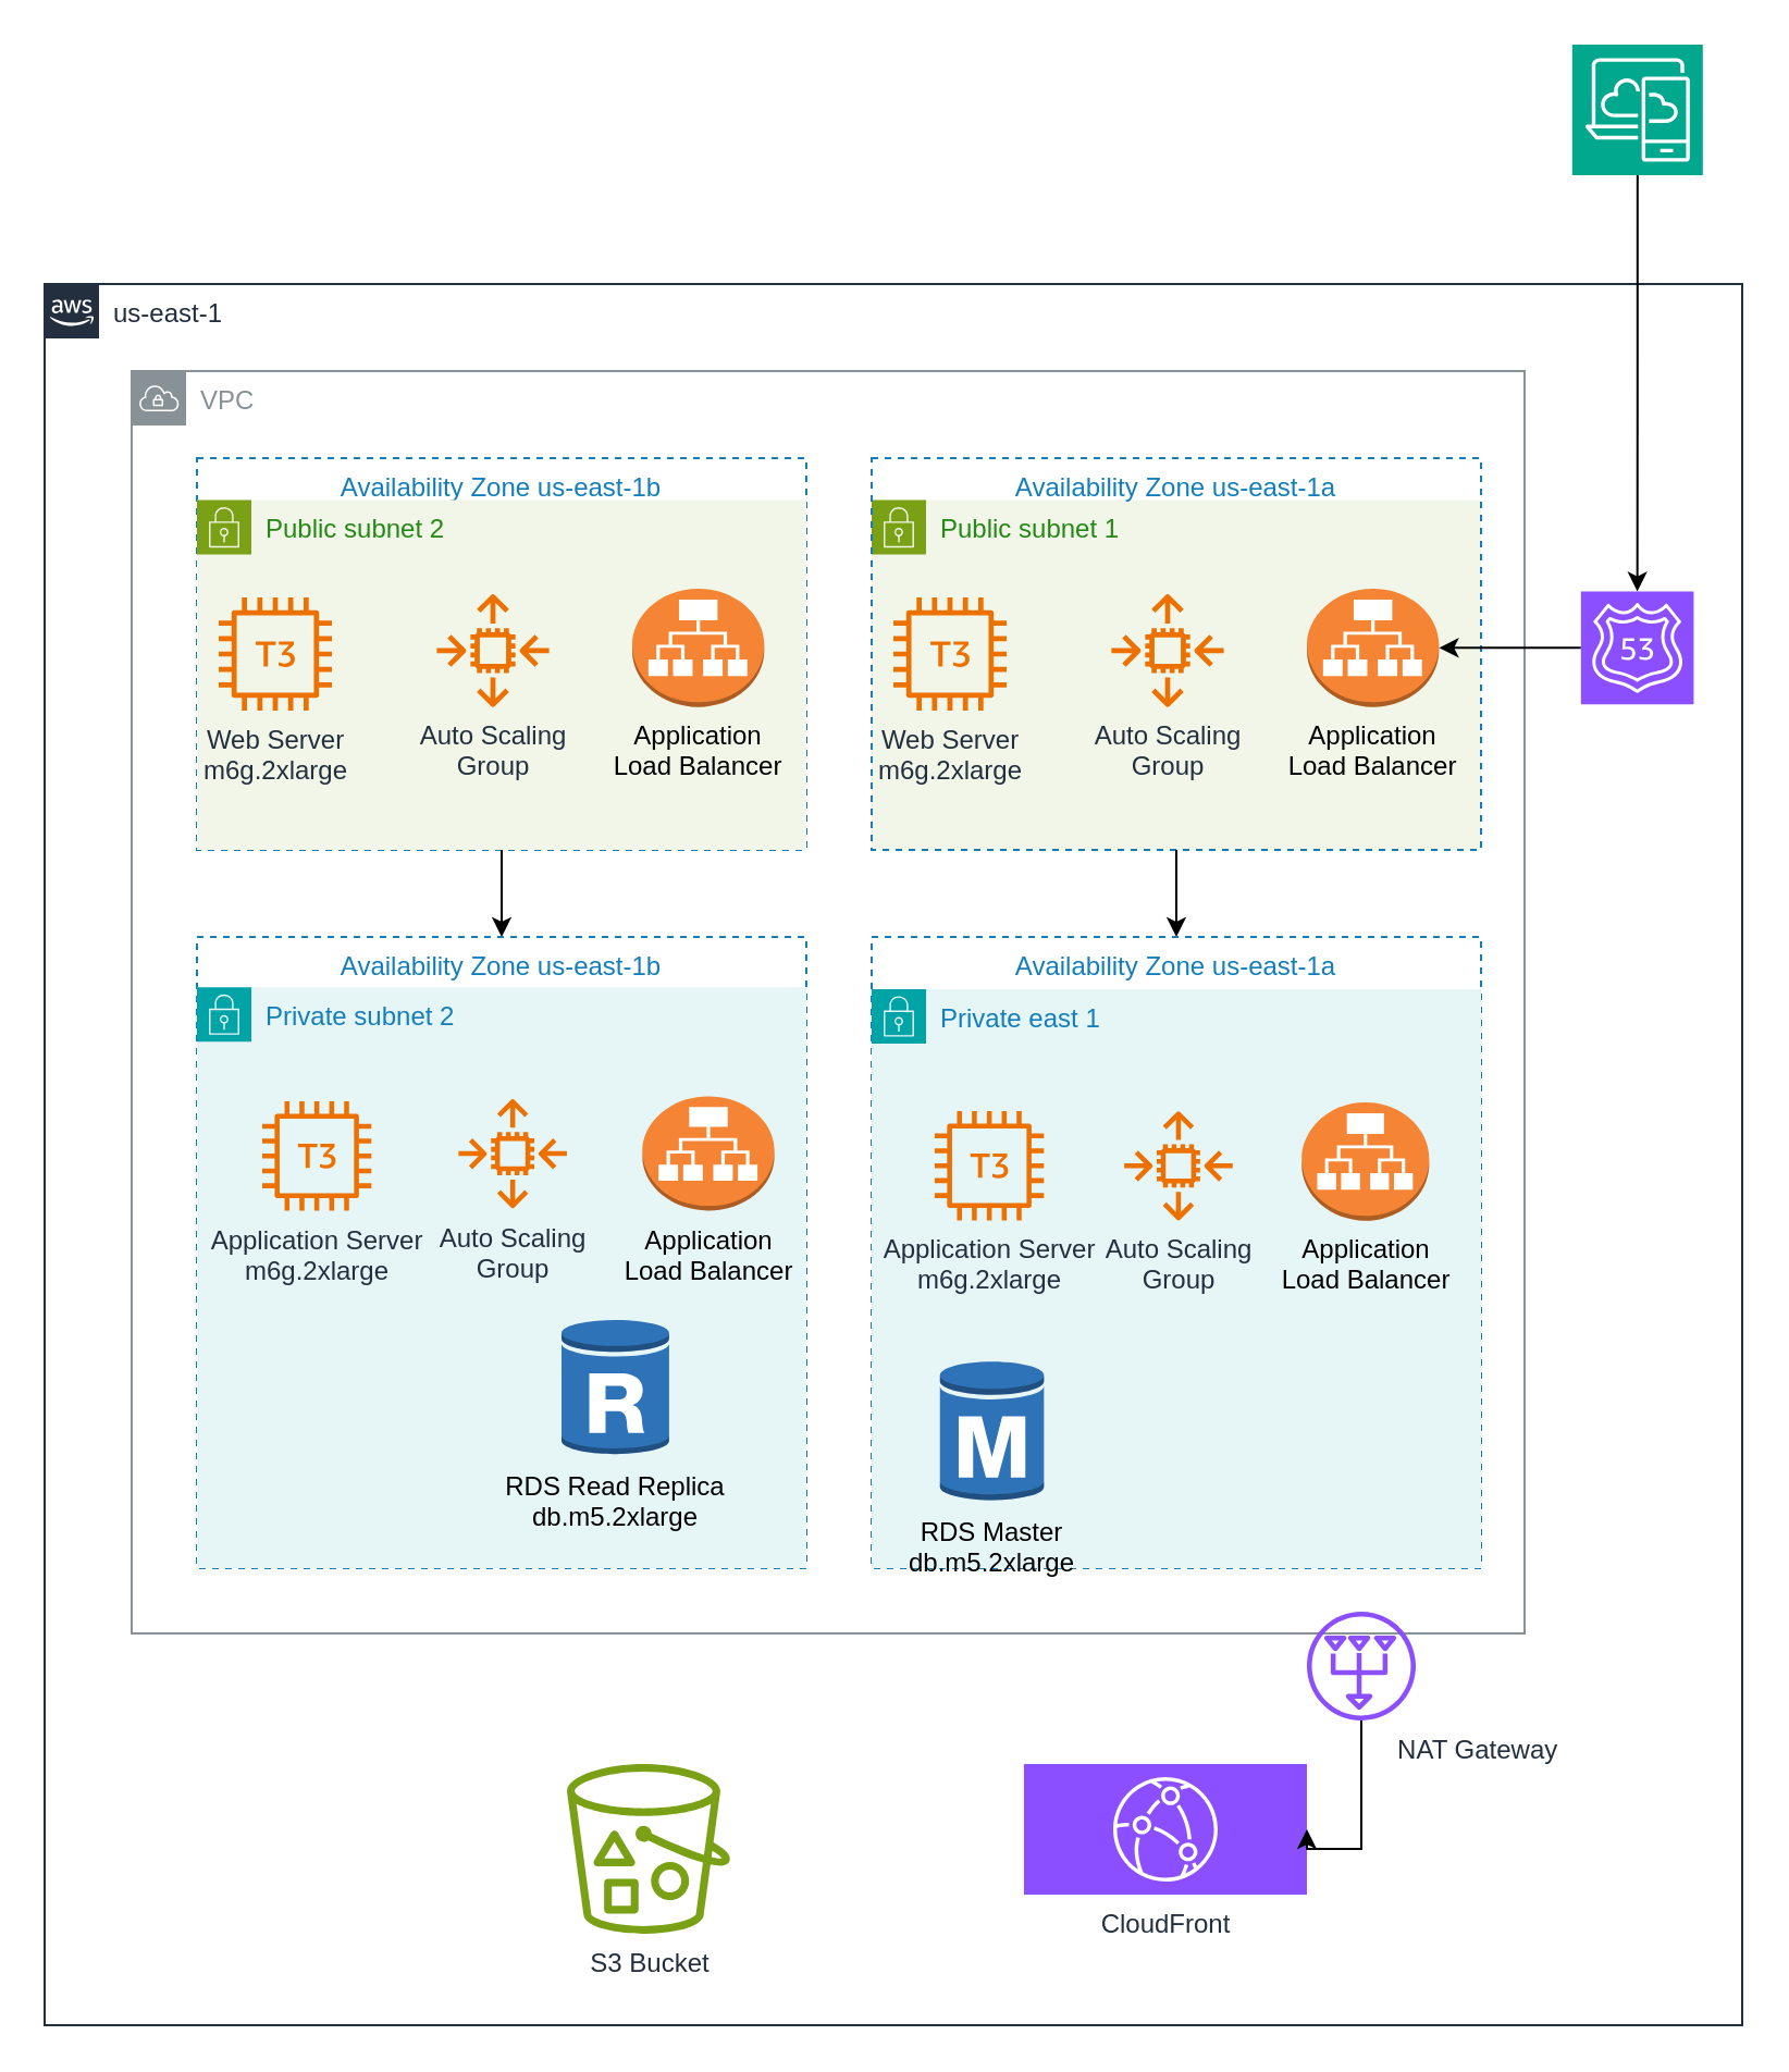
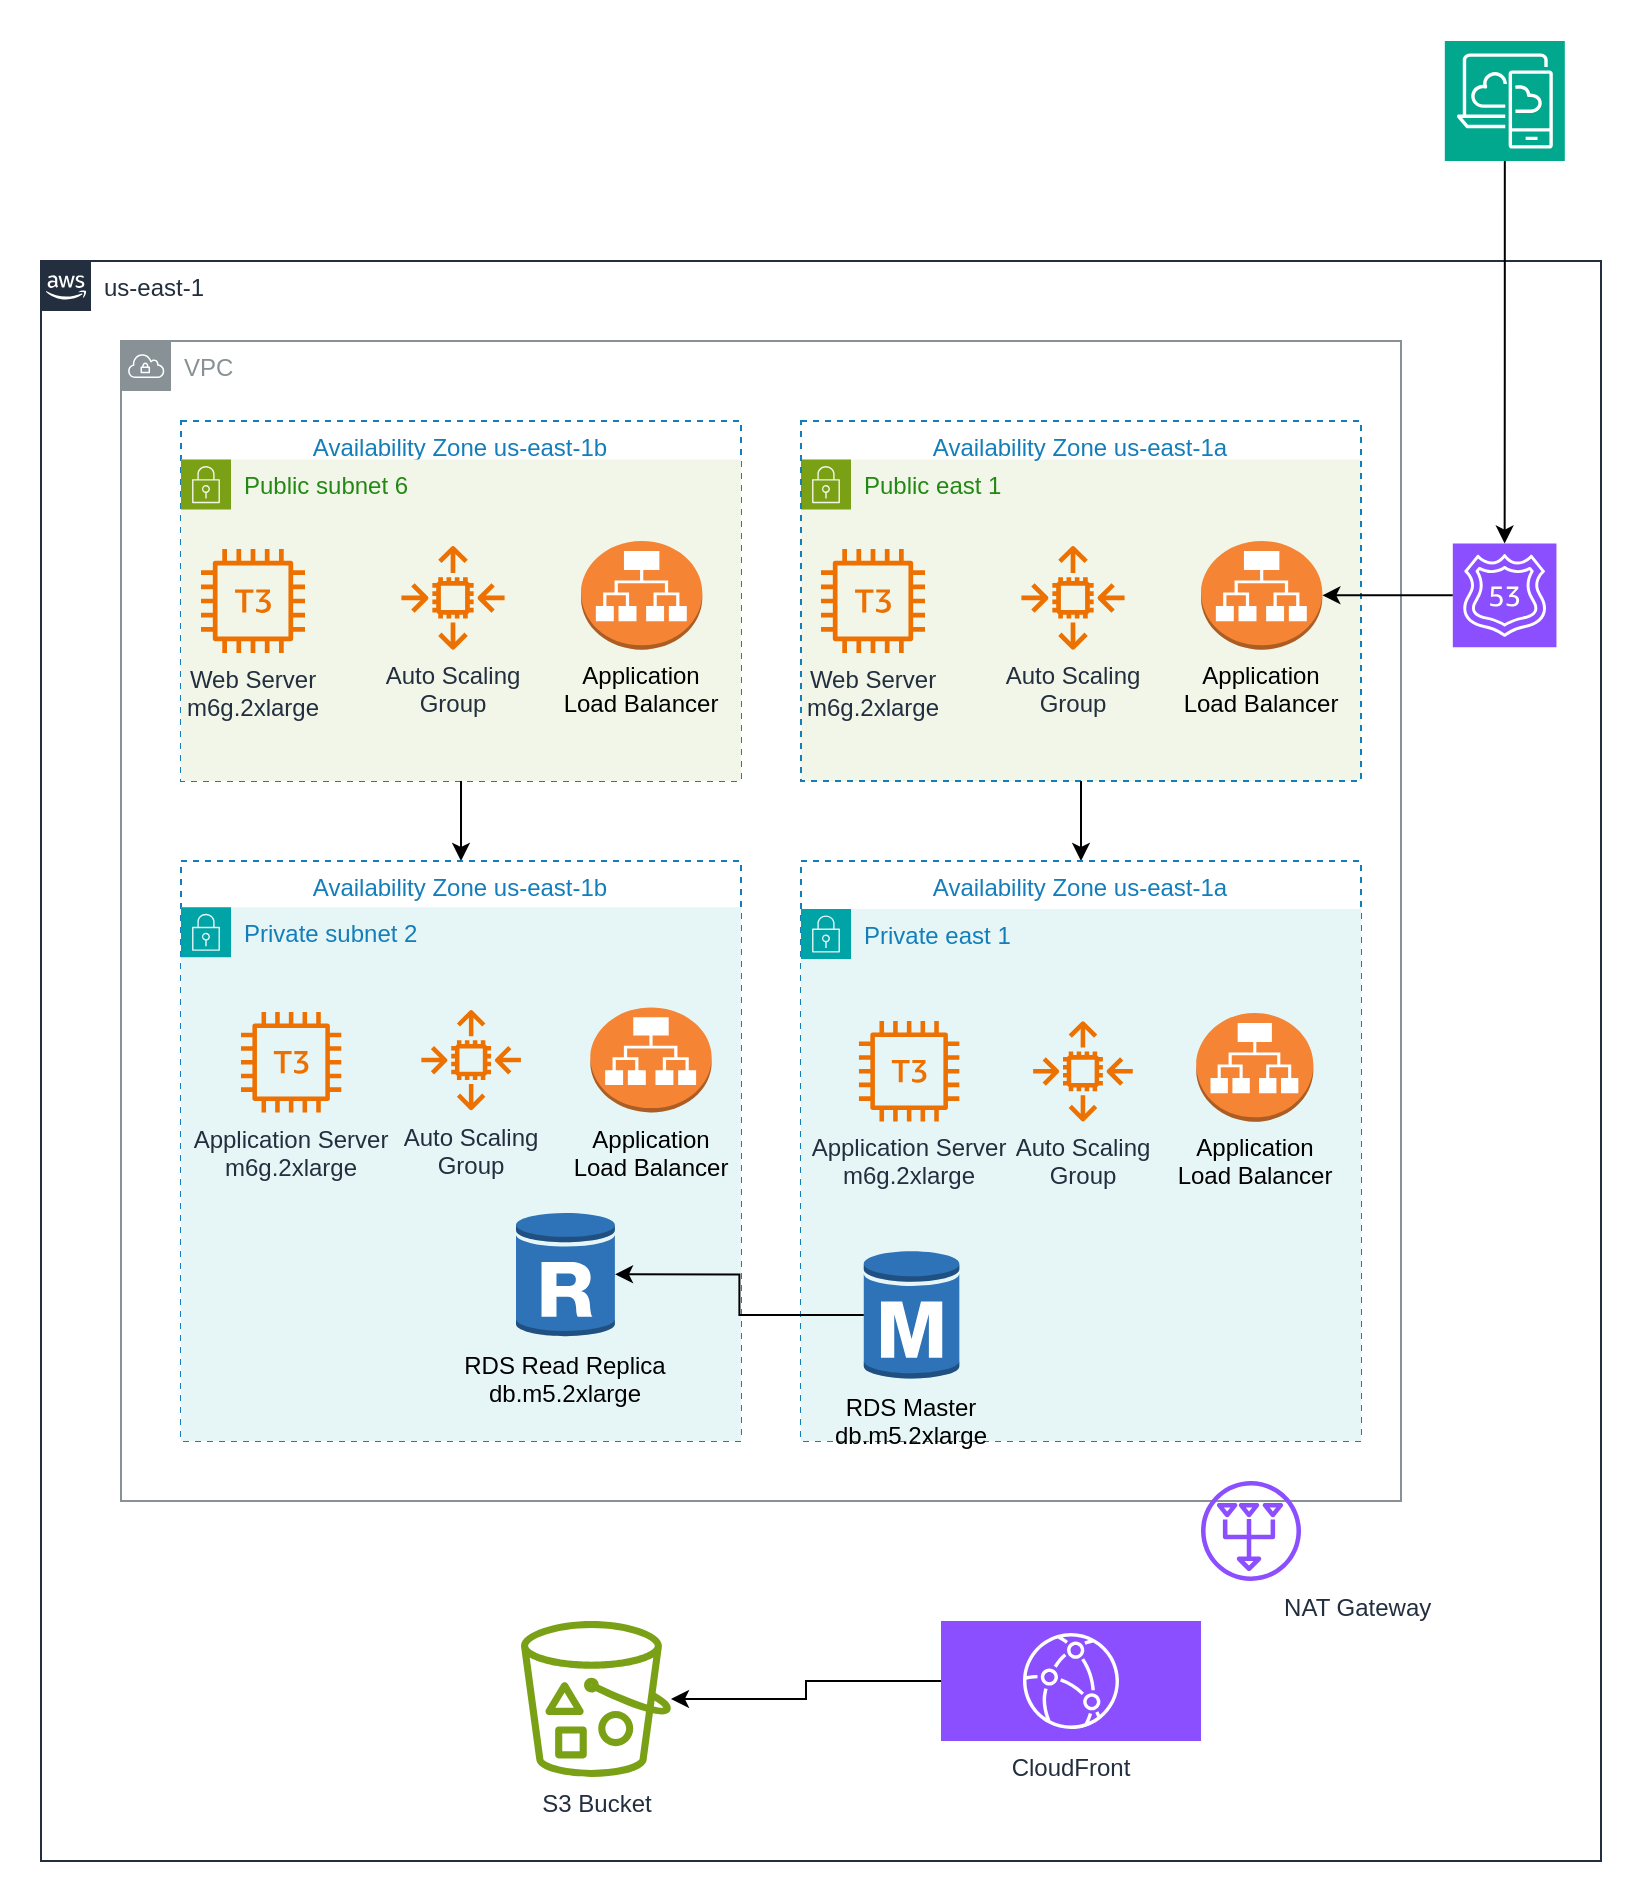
- <mxCell id="14" value="Public subnet 2" style="points=[[0,0],[0.25,0],[0.5,0],[0.75,0],[1,0],[1,0.25],[1,0.5],[1,0.75],[1,1],[0.75,1],[0.5,1],[0.25,1],[0,1],[0,0.75],[0,0.5],[0,0.25]];outlineConnect=0;gradientColor=none;html=1;whiteSpace=wrap;fontSize=12;fontStyle=0;container=0;pointerEvents=0;collapsible=0;recursiveResize=0;shape=mxgraph.aws4.group;grIcon=mxgraph.aws4.group_security_group;grStroke=0;strokeColor=#7AA116;fillColor=#F2F6E8;verticalAlign=top;align=left;spacingLeft=30;fontColor=#248814;dashed=0;" parent="12" vertex="1"><mxGeometry y="19.29" width="280" height="160.71" as="geometry" /></mxCell>
+ <mxCell id="14" value="Public subnet 6" style="points=[[0,0],[0.25,0],[0.5,0],[0.75,0],[1,0],[1,0.25],[1,0.5],[1,0.75],[1,1],[0.75,1],[0.5,1],[0.25,1],[0,1],[0,0.75],[0,0.5],[0,0.25]];outlineConnect=0;gradientColor=none;html=1;whiteSpace=wrap;fontSize=12;fontStyle=0;container=0;pointerEvents=0;collapsible=0;recursiveResize=0;shape=mxgraph.aws4.group;grIcon=mxgraph.aws4.group_security_group;grStroke=0;strokeColor=#7AA116;fillColor=#F2F6E8;verticalAlign=top;align=left;spacingLeft=30;fontColor=#248814;dashed=0;" parent="12" vertex="1"><mxGeometry y="19.29" width="280" height="160.71" as="geometry" /></mxCell>
- <mxCell id="5" value="Public subnet 1" style="points=[[0,0],[0.25,0],[0.5,0],[0.75,0],[1,0],[1,0.25],[1,0.5],[1,0.75],[1,1],[0.75,1],[0.5,1],[0.25,1],[0,1],[0,0.75],[0,0.5],[0,0.25]];outlineConnect=0;gradientColor=none;html=1;whiteSpace=wrap;fontSize=12;fontStyle=0;container=0;pointerEvents=0;collapsible=0;recursiveResize=0;shape=mxgraph.aws4.group;grIcon=mxgraph.aws4.group_security_group;grStroke=0;strokeColor=#7AA116;fillColor=#F2F6E8;verticalAlign=top;align=left;spacingLeft=30;fontColor=#248814;dashed=0;" parent="4" vertex="1"><mxGeometry y="19.29" width="280" height="160.71" as="geometry" /></mxCell>
+ <mxCell id="5" value="Public east 1" style="points=[[0,0],[0.25,0],[0.5,0],[0.75,0],[1,0],[1,0.25],[1,0.5],[1,0.75],[1,1],[0.75,1],[0.5,1],[0.25,1],[0,1],[0,0.75],[0,0.5],[0,0.25]];outlineConnect=0;gradientColor=none;html=1;whiteSpace=wrap;fontSize=12;fontStyle=0;container=0;pointerEvents=0;collapsible=0;recursiveResize=0;shape=mxgraph.aws4.group;grIcon=mxgraph.aws4.group_security_group;grStroke=0;strokeColor=#7AA116;fillColor=#F2F6E8;verticalAlign=top;align=left;spacingLeft=30;fontColor=#248814;dashed=0;" parent="4" vertex="1"><mxGeometry y="19.29" width="280" height="160.71" as="geometry" /></mxCell>
+ <mxCell id="34" style="edgeStyle=orthogonalEdgeStyle;rounded=0;orthogonalLoop=1;jettySize=auto;html=1;entryX=1;entryY=0.5;entryDx=0;entryDy=0;entryPerimeter=0;" parent="2" source="33" target="26" edge="1"><mxGeometry relative="1" as="geometry" /></mxCell>
- <mxCell id="38" style="edgeStyle=orthogonalEdgeStyle;rounded=0;orthogonalLoop=1;jettySize=auto;html=1;entryX=1;entryY=0.5;entryDx=0;entryDy=0;entryPerimeter=0;" parent="2" source="37" target="36" edge="1"><mxGeometry relative="1" as="geometry"><Array as="points"><mxPoint x="605" y="719" /></Array></mxGeometry></mxCell>
+ <mxCell id="35" style="edgeStyle=orthogonalEdgeStyle;rounded=0;orthogonalLoop=1;jettySize=auto;html=1;" parent="2" source="36" target="39" edge="1"><mxGeometry relative="1" as="geometry" /></mxCell>
